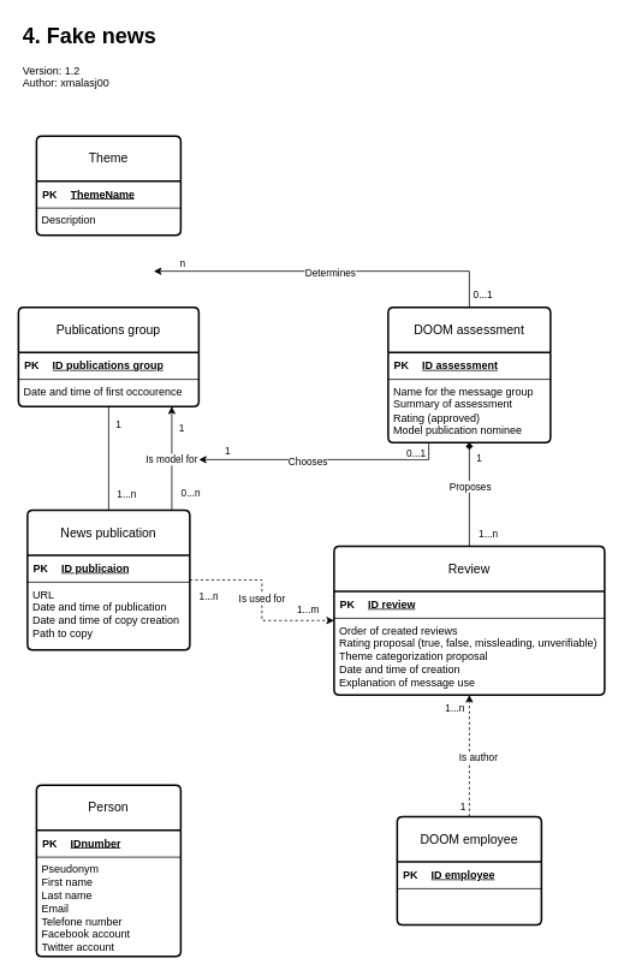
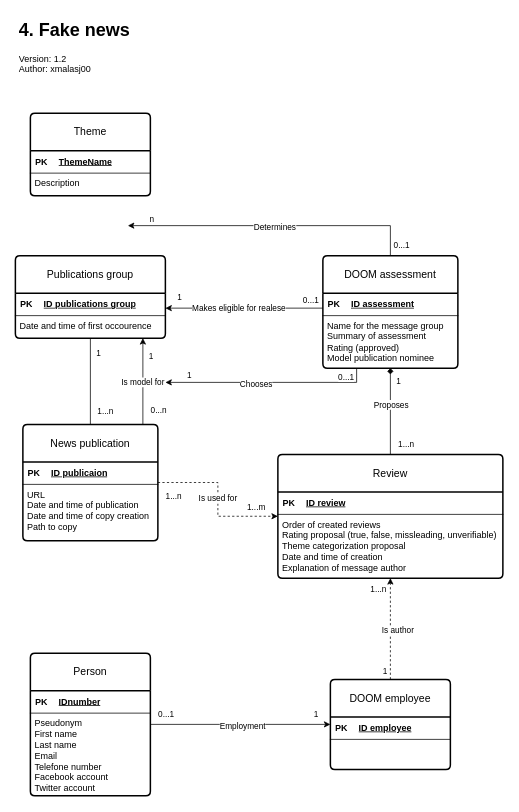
+ <mxCell id="13" style="edgeStyle=orthogonalEdgeStyle;rounded=0;orthogonalLoop=1;jettySize=auto;html=1;" parent="1" source="21" target="27" edge="1"><mxGeometry relative="1" as="geometry"><mxPoint x="-672" y="535" as="targetPoint" /><Array as="points"><mxPoint x="280" y="410" /><mxPoint x="280" y="410" /></Array></mxGeometry></mxCell>
+ <mxCell id="14" value="Makes eligible for realese" style="edgeLabel;html=1;align=center;verticalAlign=middle;resizable=0;points=[];" parent="13" vertex="1" connectable="0"><mxGeometry x="0.074" y="1" relative="1" as="geometry"><mxPoint y="-2" as="offset" /></mxGeometry></mxCell>
+ <mxCell id="15" value="1" style="edgeLabel;html=1;align=center;verticalAlign=middle;resizable=0;points=[];" parent="13" vertex="1" connectable="0"><mxGeometry x="0.691" relative="1" as="geometry"><mxPoint x="-14" y="-15" as="offset" /></mxGeometry></mxCell>
+ <mxCell id="16" value="0...1" style="edgeLabel;html=1;align=center;verticalAlign=middle;resizable=0;points=[];" parent="13" vertex="1" connectable="0"><mxGeometry x="-0.84" y="-3" relative="1" as="geometry"><mxPoint y="-9" as="offset" /></mxGeometry></mxCell>
- <mxCell id="52" value="Order of created reviews&lt;br&gt;Rating proposal (true, false, missleading, unverifiable)&lt;br&gt;Theme categorization proposal&lt;br&gt;Date and time of creation&lt;br&gt;Explanation of message use&lt;b&gt;&lt;br&gt;&lt;/b&gt;" style="align=left;strokeColor=none;fillColor=none;spacingLeft=4;fontSize=12;verticalAlign=top;resizable=0;rotatable=0;part=1;html=1;" parent="47" vertex="1"><mxGeometry y="80" width="300" height="85" as="geometry" /></mxCell>
+ <mxCell id="52" value="Order of created reviews&lt;br&gt;Rating proposal (true, false, missleading, unverifiable)&lt;br&gt;Theme categorization proposal&lt;br&gt;Date and time of creation&lt;br&gt;Explanation of message author&lt;b&gt;&lt;br&gt;&lt;/b&gt;" style="align=left;strokeColor=none;fillColor=none;spacingLeft=4;fontSize=12;verticalAlign=top;resizable=0;rotatable=0;part=1;html=1;" parent="47" vertex="1"><mxGeometry y="80" width="300" height="85" as="geometry" /></mxCell>
+ <mxCell id="59" style="edgeStyle=orthogonalEdgeStyle;rounded=0;orthogonalLoop=1;jettySize=auto;html=1;endArrow=classic;endFill=1;" parent="1" source="63" target="69" edge="1"><mxGeometry relative="1" as="geometry" /></mxCell>
+ <mxCell id="60" value="Employment" style="edgeLabel;html=1;align=center;verticalAlign=middle;resizable=0;points=[];" parent="59" vertex="1" connectable="0"><mxGeometry x="0.013" y="-1" relative="1" as="geometry"><mxPoint as="offset" /></mxGeometry></mxCell>
+ <mxCell id="61" value="1" style="edgeLabel;html=1;align=center;verticalAlign=middle;resizable=0;points=[];" parent="59" vertex="1" connectable="0"><mxGeometry x="-0.797" y="3" relative="1" as="geometry"><mxPoint x="196" y="-12" as="offset" /></mxGeometry></mxCell>
+ <mxCell id="62" value="0...1" style="edgeLabel;html=1;align=center;verticalAlign=middle;resizable=0;points=[];" parent="59" vertex="1" connectable="0"><mxGeometry x="0.708" y="1" relative="1" as="geometry"><mxPoint x="-185" y="-14" as="offset" /></mxGeometry></mxCell>
